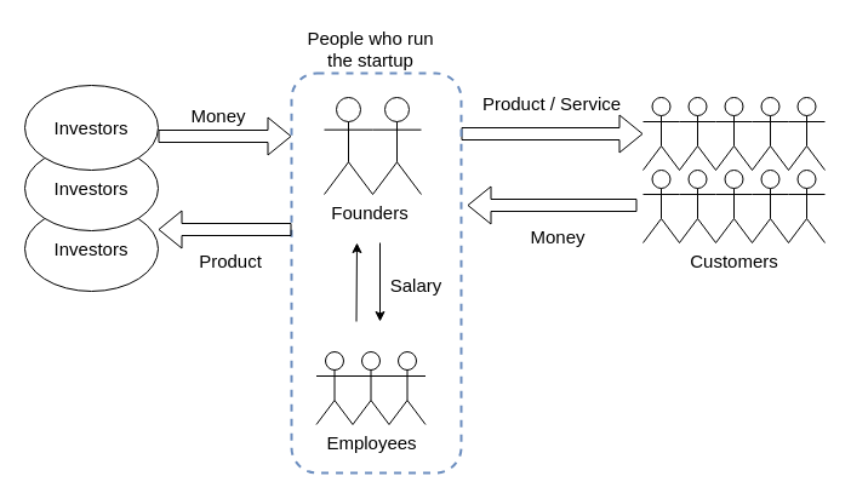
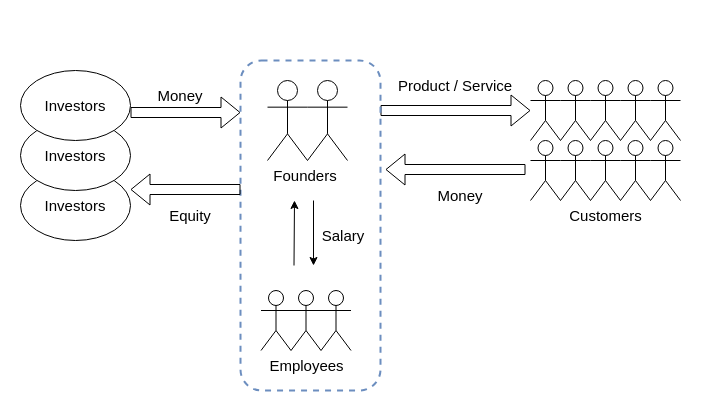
- <mxCell id="17" value="People who run the startup" style="text;html=1;strokeColor=none;fillColor=none;align=center;verticalAlign=middle;whiteSpace=wrap;rounded=0;dashed=1;fontSize=15;" vertex="1" parent="1"><mxGeometry x="243" y="20" width="125" height="40" as="geometry" /></mxCell>
- <mxCell id="20" value="Product" style="text;html=1;strokeColor=none;fillColor=none;align=center;verticalAlign=middle;whiteSpace=wrap;rounded=0;dashed=1;fontSize=15;" vertex="1" parent="1"><mxGeometry x="140" y="200" width="100" height="30" as="geometry" /></mxCell>
+ <mxCell id="20" value="Equity" style="text;html=1;strokeColor=none;fillColor=none;align=center;verticalAlign=middle;whiteSpace=wrap;rounded=0;dashed=1;fontSize=15;" vertex="1" parent="1"><mxGeometry x="140" y="200" width="100" height="30" as="geometry" /></mxCell>
